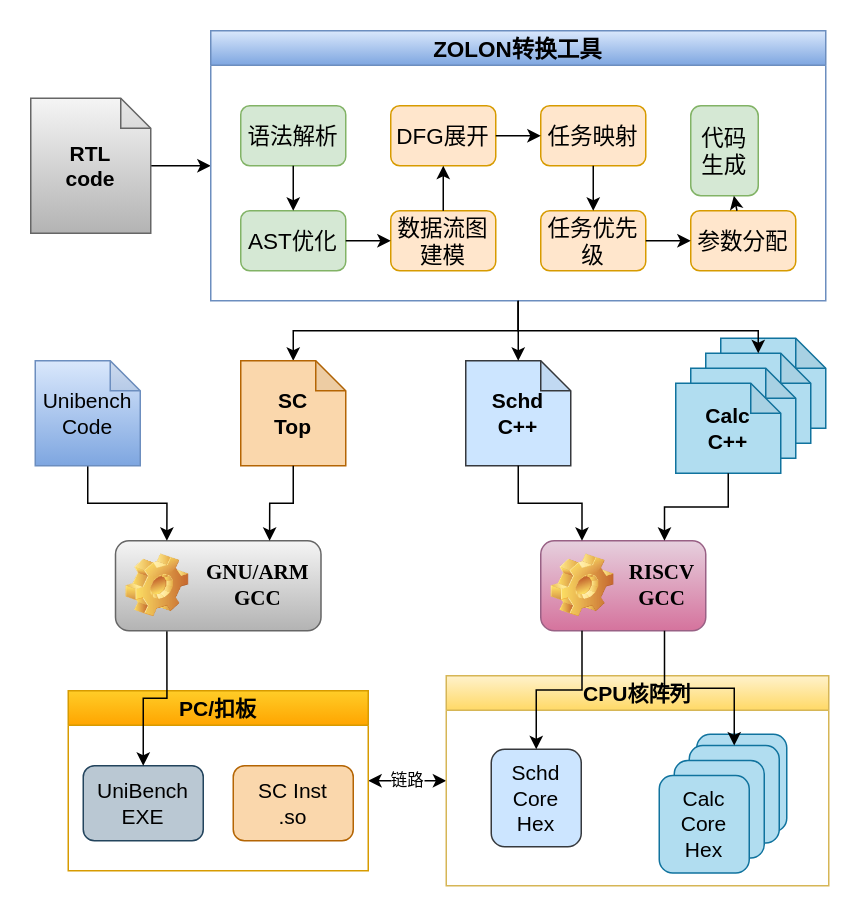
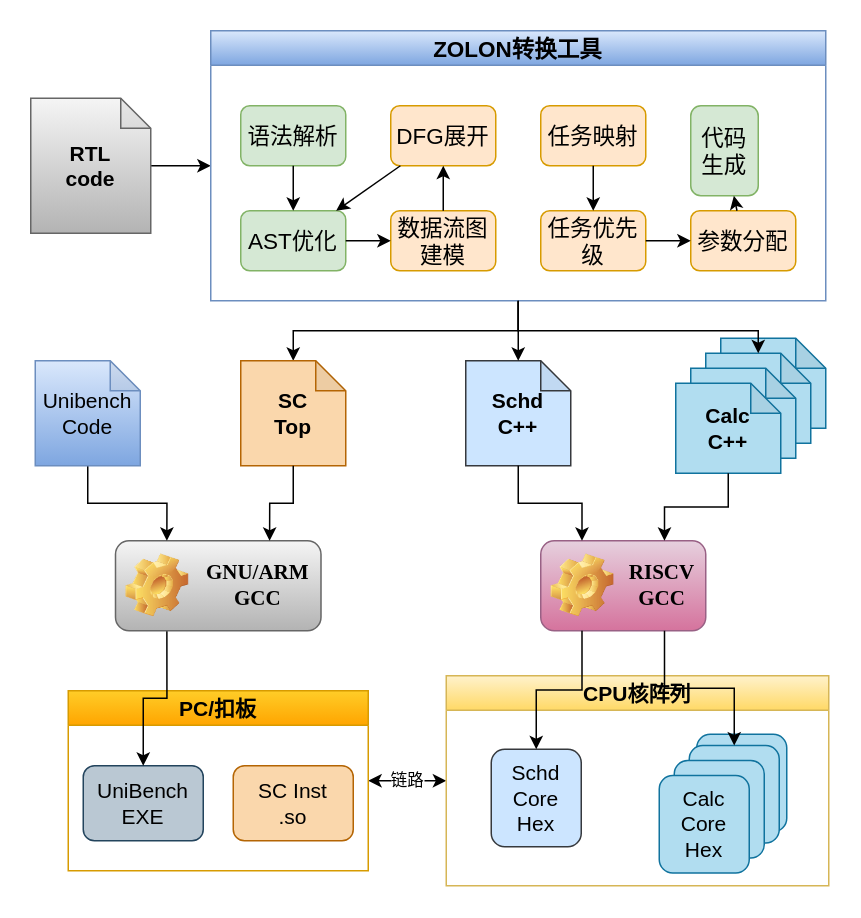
- <mxCell id="15" value="" style="endArrow=classic;html=1;rounded=0;horizontal=0;fontSize=15;" edge="1" parent="6" source="12" target="14"><mxGeometry width="50" height="50" relative="1" as="geometry"><mxPoint x="260" y="440" as="sourcePoint" /><mxPoint x="310" y="440" as="targetPoint" /></mxGeometry></mxCell>
+ <mxCell id="15" value="" style="endArrow=classic;html=1;rounded=0;horizontal=0;fontSize=15;" edge="1" parent="6" source="12" target="8"><mxGeometry width="50" height="50" relative="1" as="geometry"><mxPoint x="260" y="440" as="sourcePoint" /><mxPoint x="310" y="440" as="targetPoint" /></mxGeometry></mxCell>
